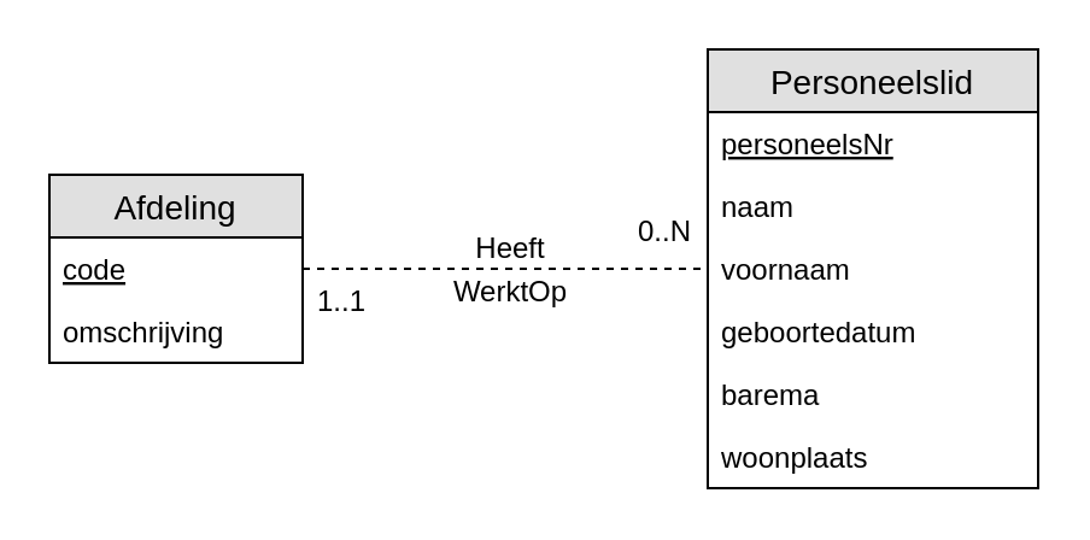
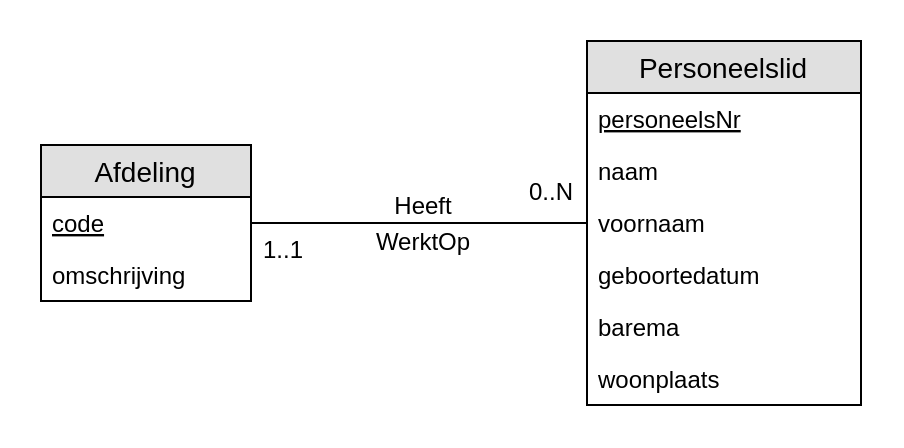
- <mxCell id="2" value="" style="edgeStyle=orthogonalEdgeStyle;fontSize=12;html=1;endArrow=none;jumpSize=6;strokeWidth=1;endFill=0;rounded=0;jumpStyle=none;dashed=1;" edge="1" parent="1" source="14" target="7"><mxGeometry width="100" height="100" relative="1" as="geometry"><mxPoint x="95" y="39.857" as="sourcePoint" /><mxPoint x="295" y="35.286" as="targetPoint" /></mxGeometry></mxCell>
+ <mxCell id="2" value="" style="edgeStyle=orthogonalEdgeStyle;fontSize=12;html=1;endArrow=none;jumpSize=6;strokeWidth=1;endFill=0;rounded=0;jumpStyle=none;" edge="1" parent="1" source="14" target="7"><mxGeometry width="100" height="100" relative="1" as="geometry"><mxPoint x="95" y="39.857" as="sourcePoint" /><mxPoint x="295" y="35.286" as="targetPoint" /></mxGeometry></mxCell>
